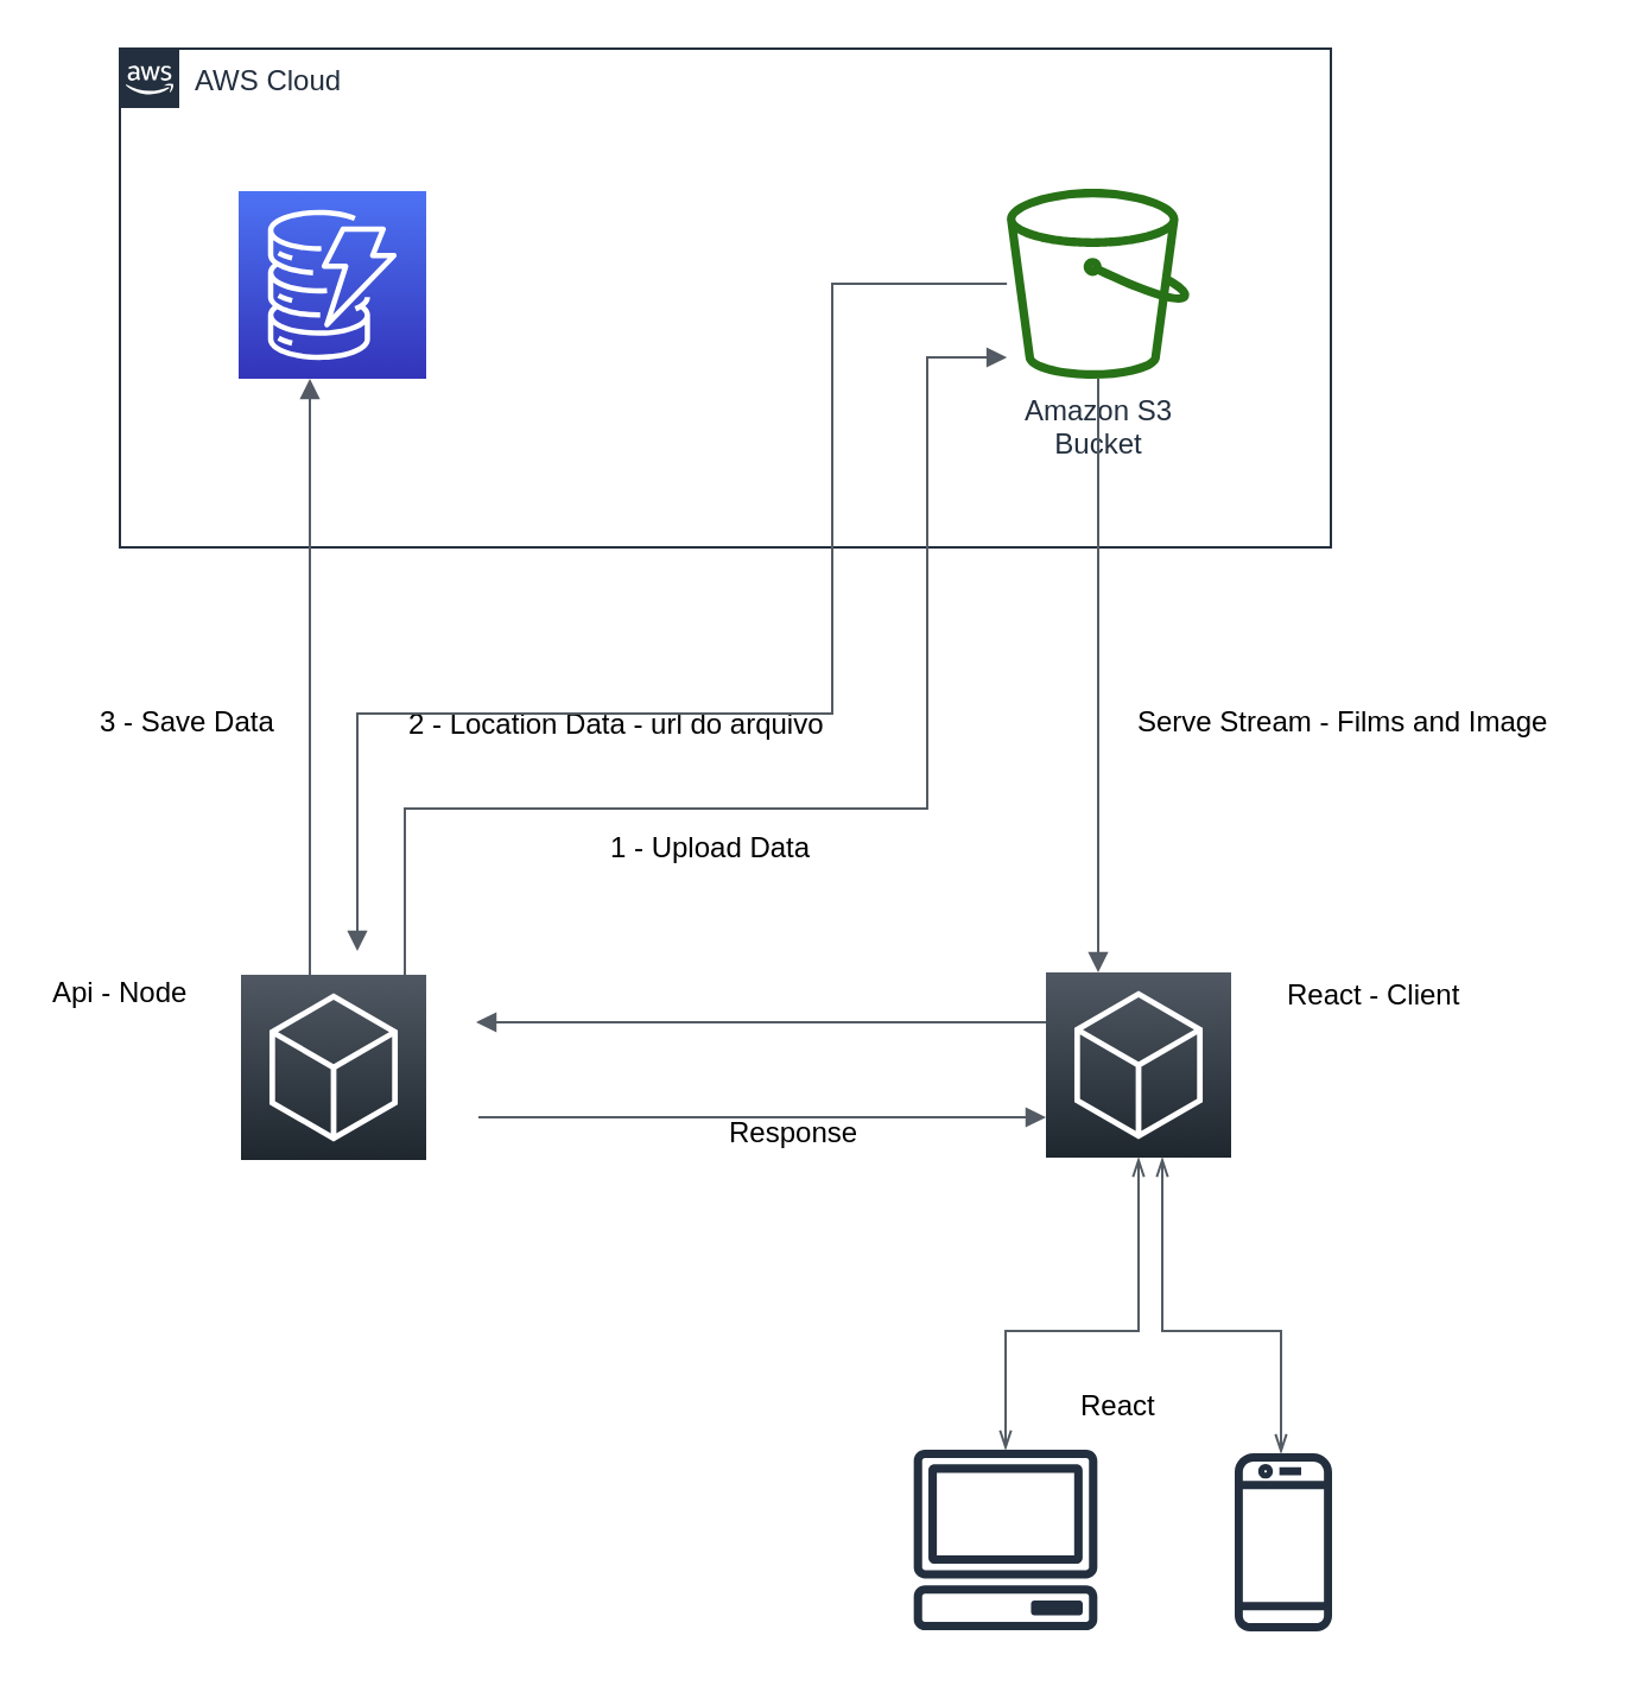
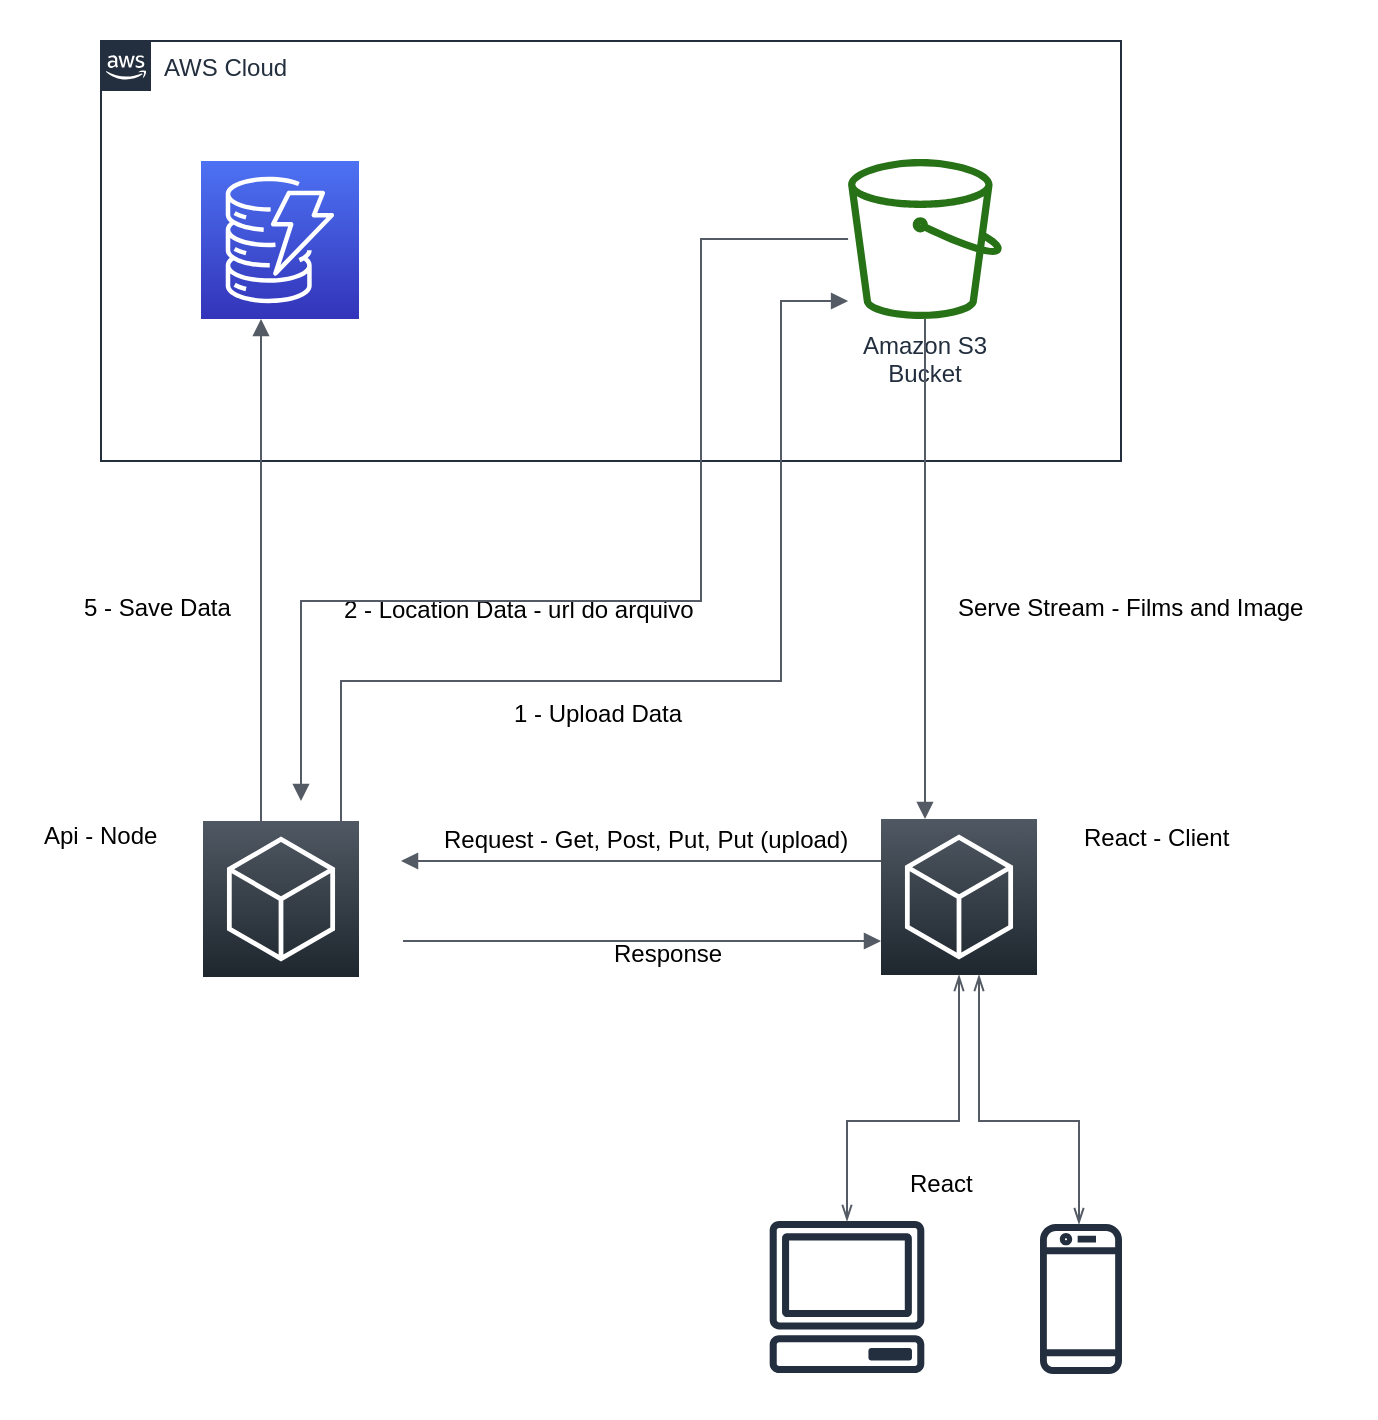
- <mxCell id="31" value="3 - Save Data&lt;br&gt;" style="text;html=1;resizable=0;points=[];autosize=1;align=left;verticalAlign=top;spacingTop=-4;" vertex="1" parent="1"><mxGeometry x="40" y="294" width="90" height="20" as="geometry" /></mxCell>
+ <mxCell id="31" value="5 - Save Data&lt;br&gt;" style="text;html=1;resizable=0;points=[];autosize=1;align=left;verticalAlign=top;spacingTop=-4;" vertex="1" parent="1"><mxGeometry x="40" y="294" width="90" height="20" as="geometry" /></mxCell>
+ <mxCell id="18" value="Request - Get, Post, Put, Put (upload)" style="text;html=1;resizable=0;points=[];autosize=1;align=left;verticalAlign=top;spacingTop=-4;" parent="1" vertex="1"><mxGeometry x="220" y="410" width="220" height="20" as="geometry" /></mxCell>
